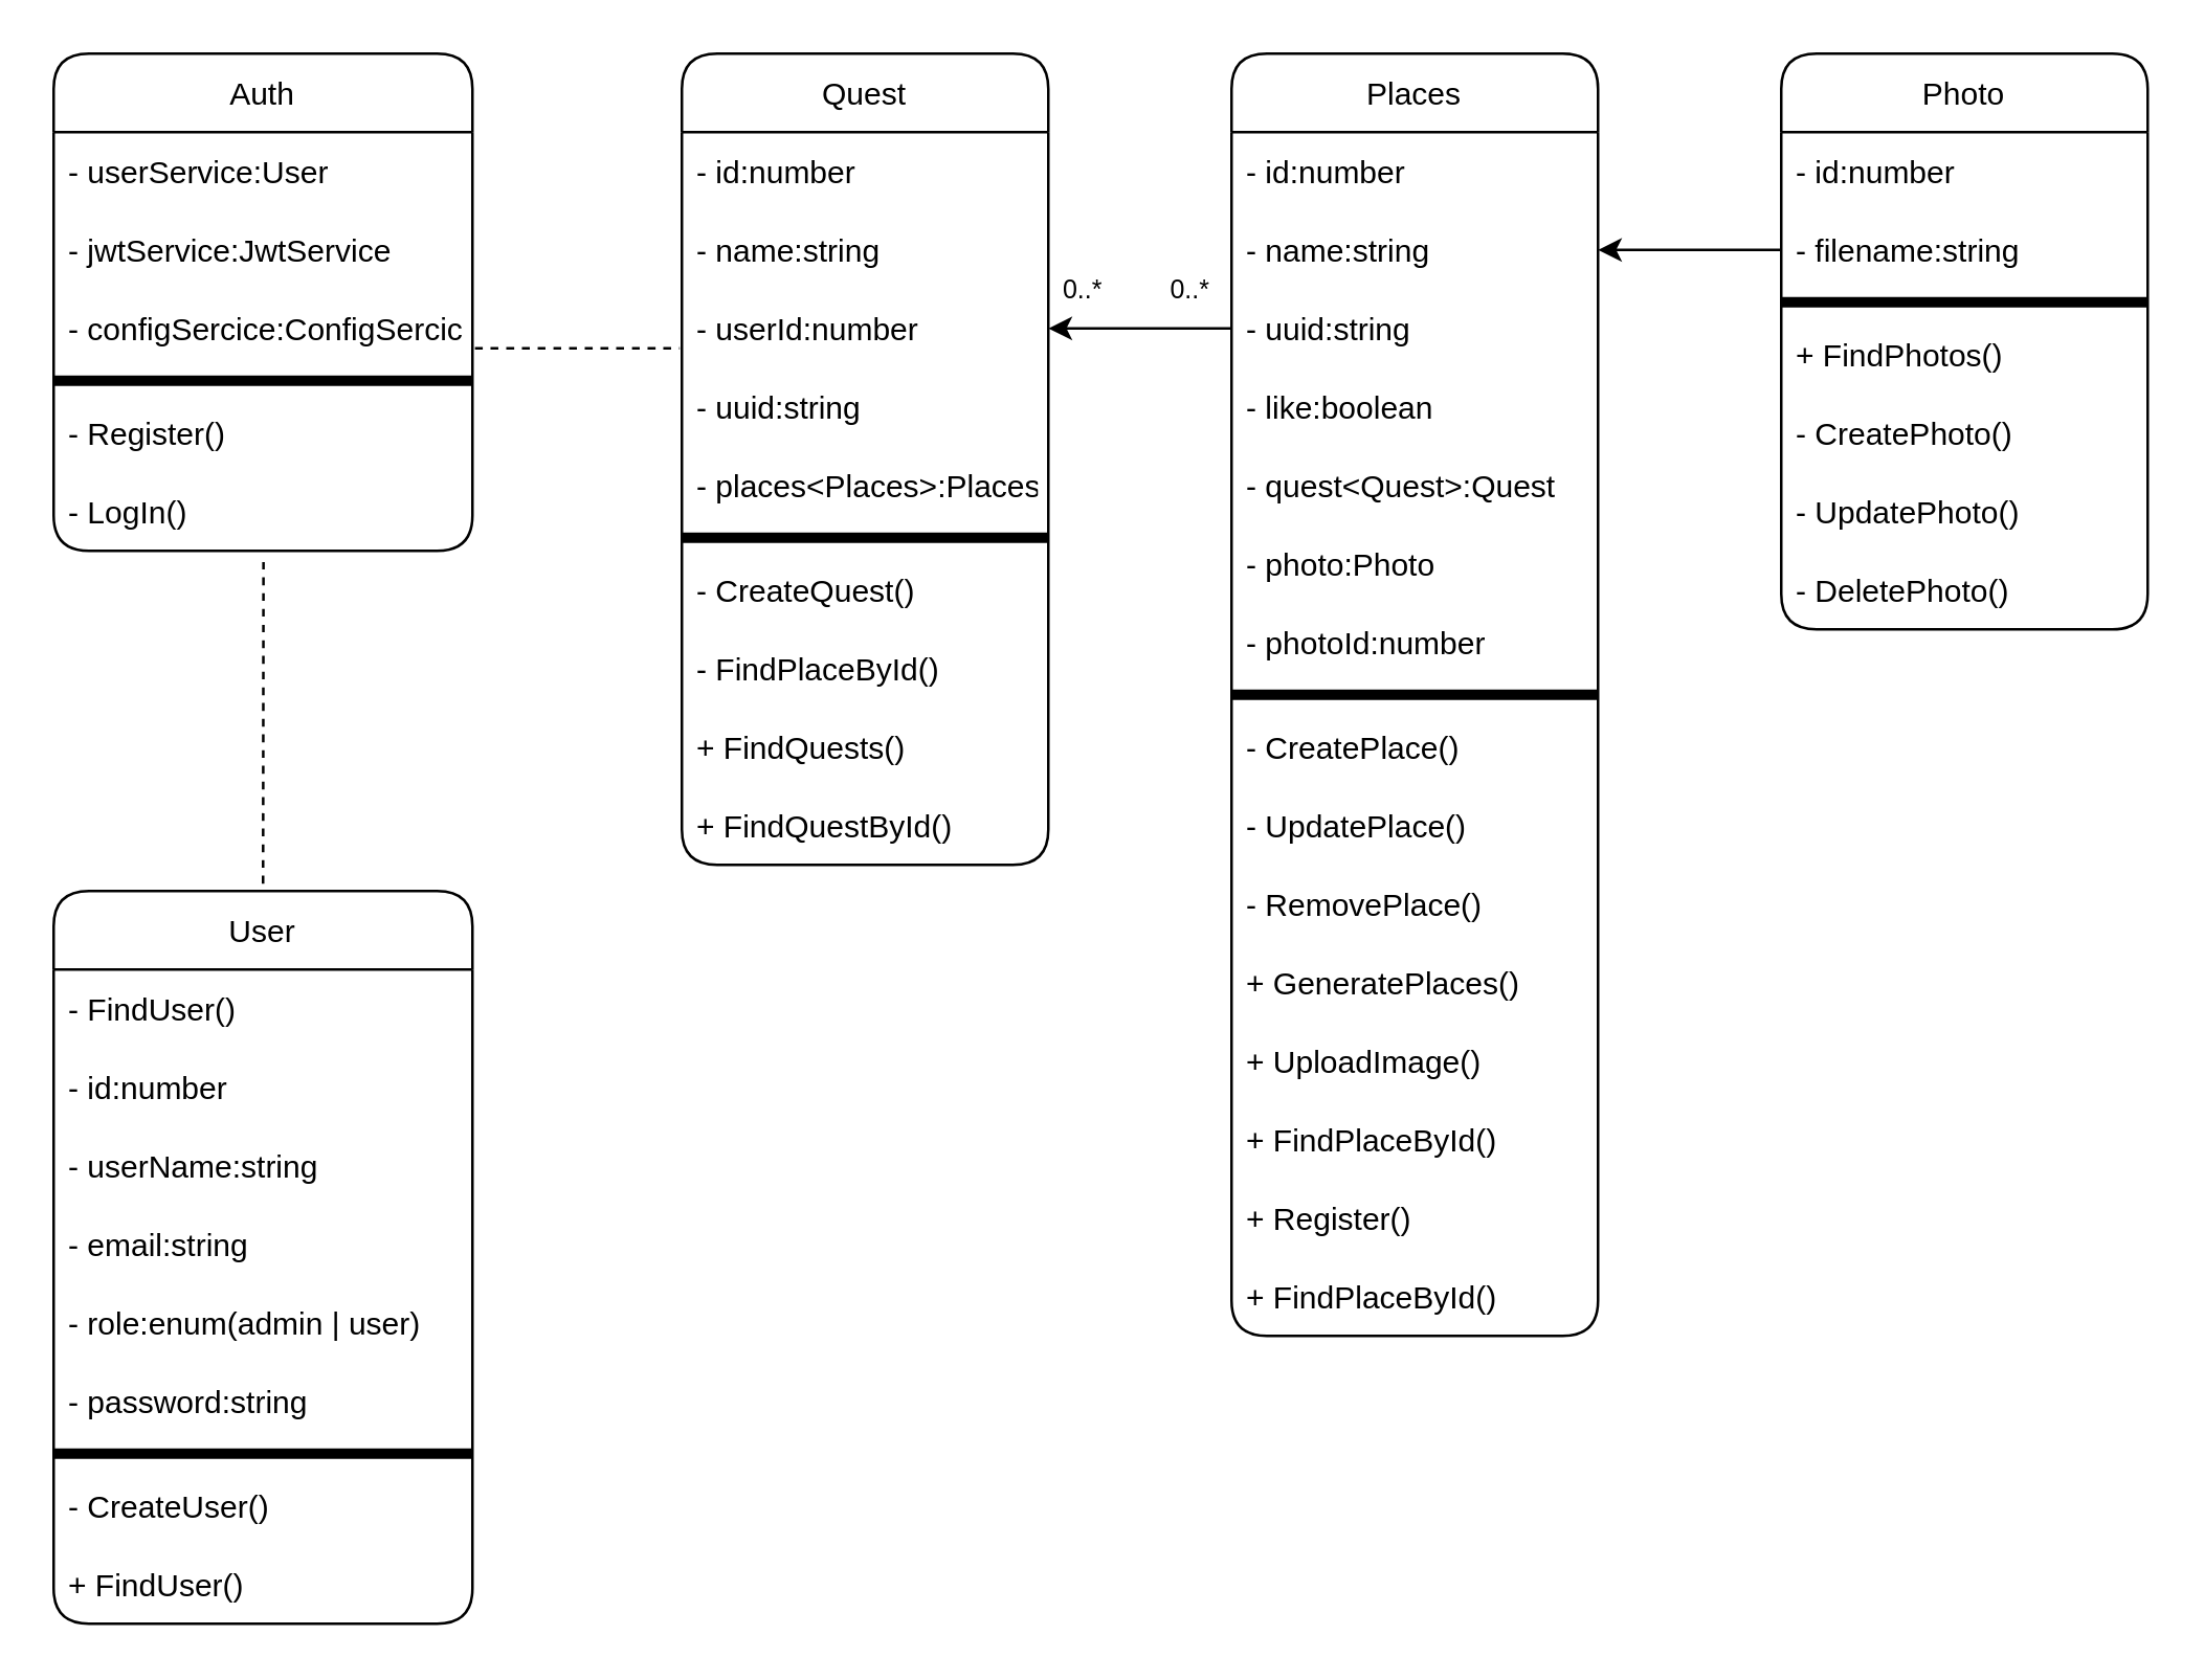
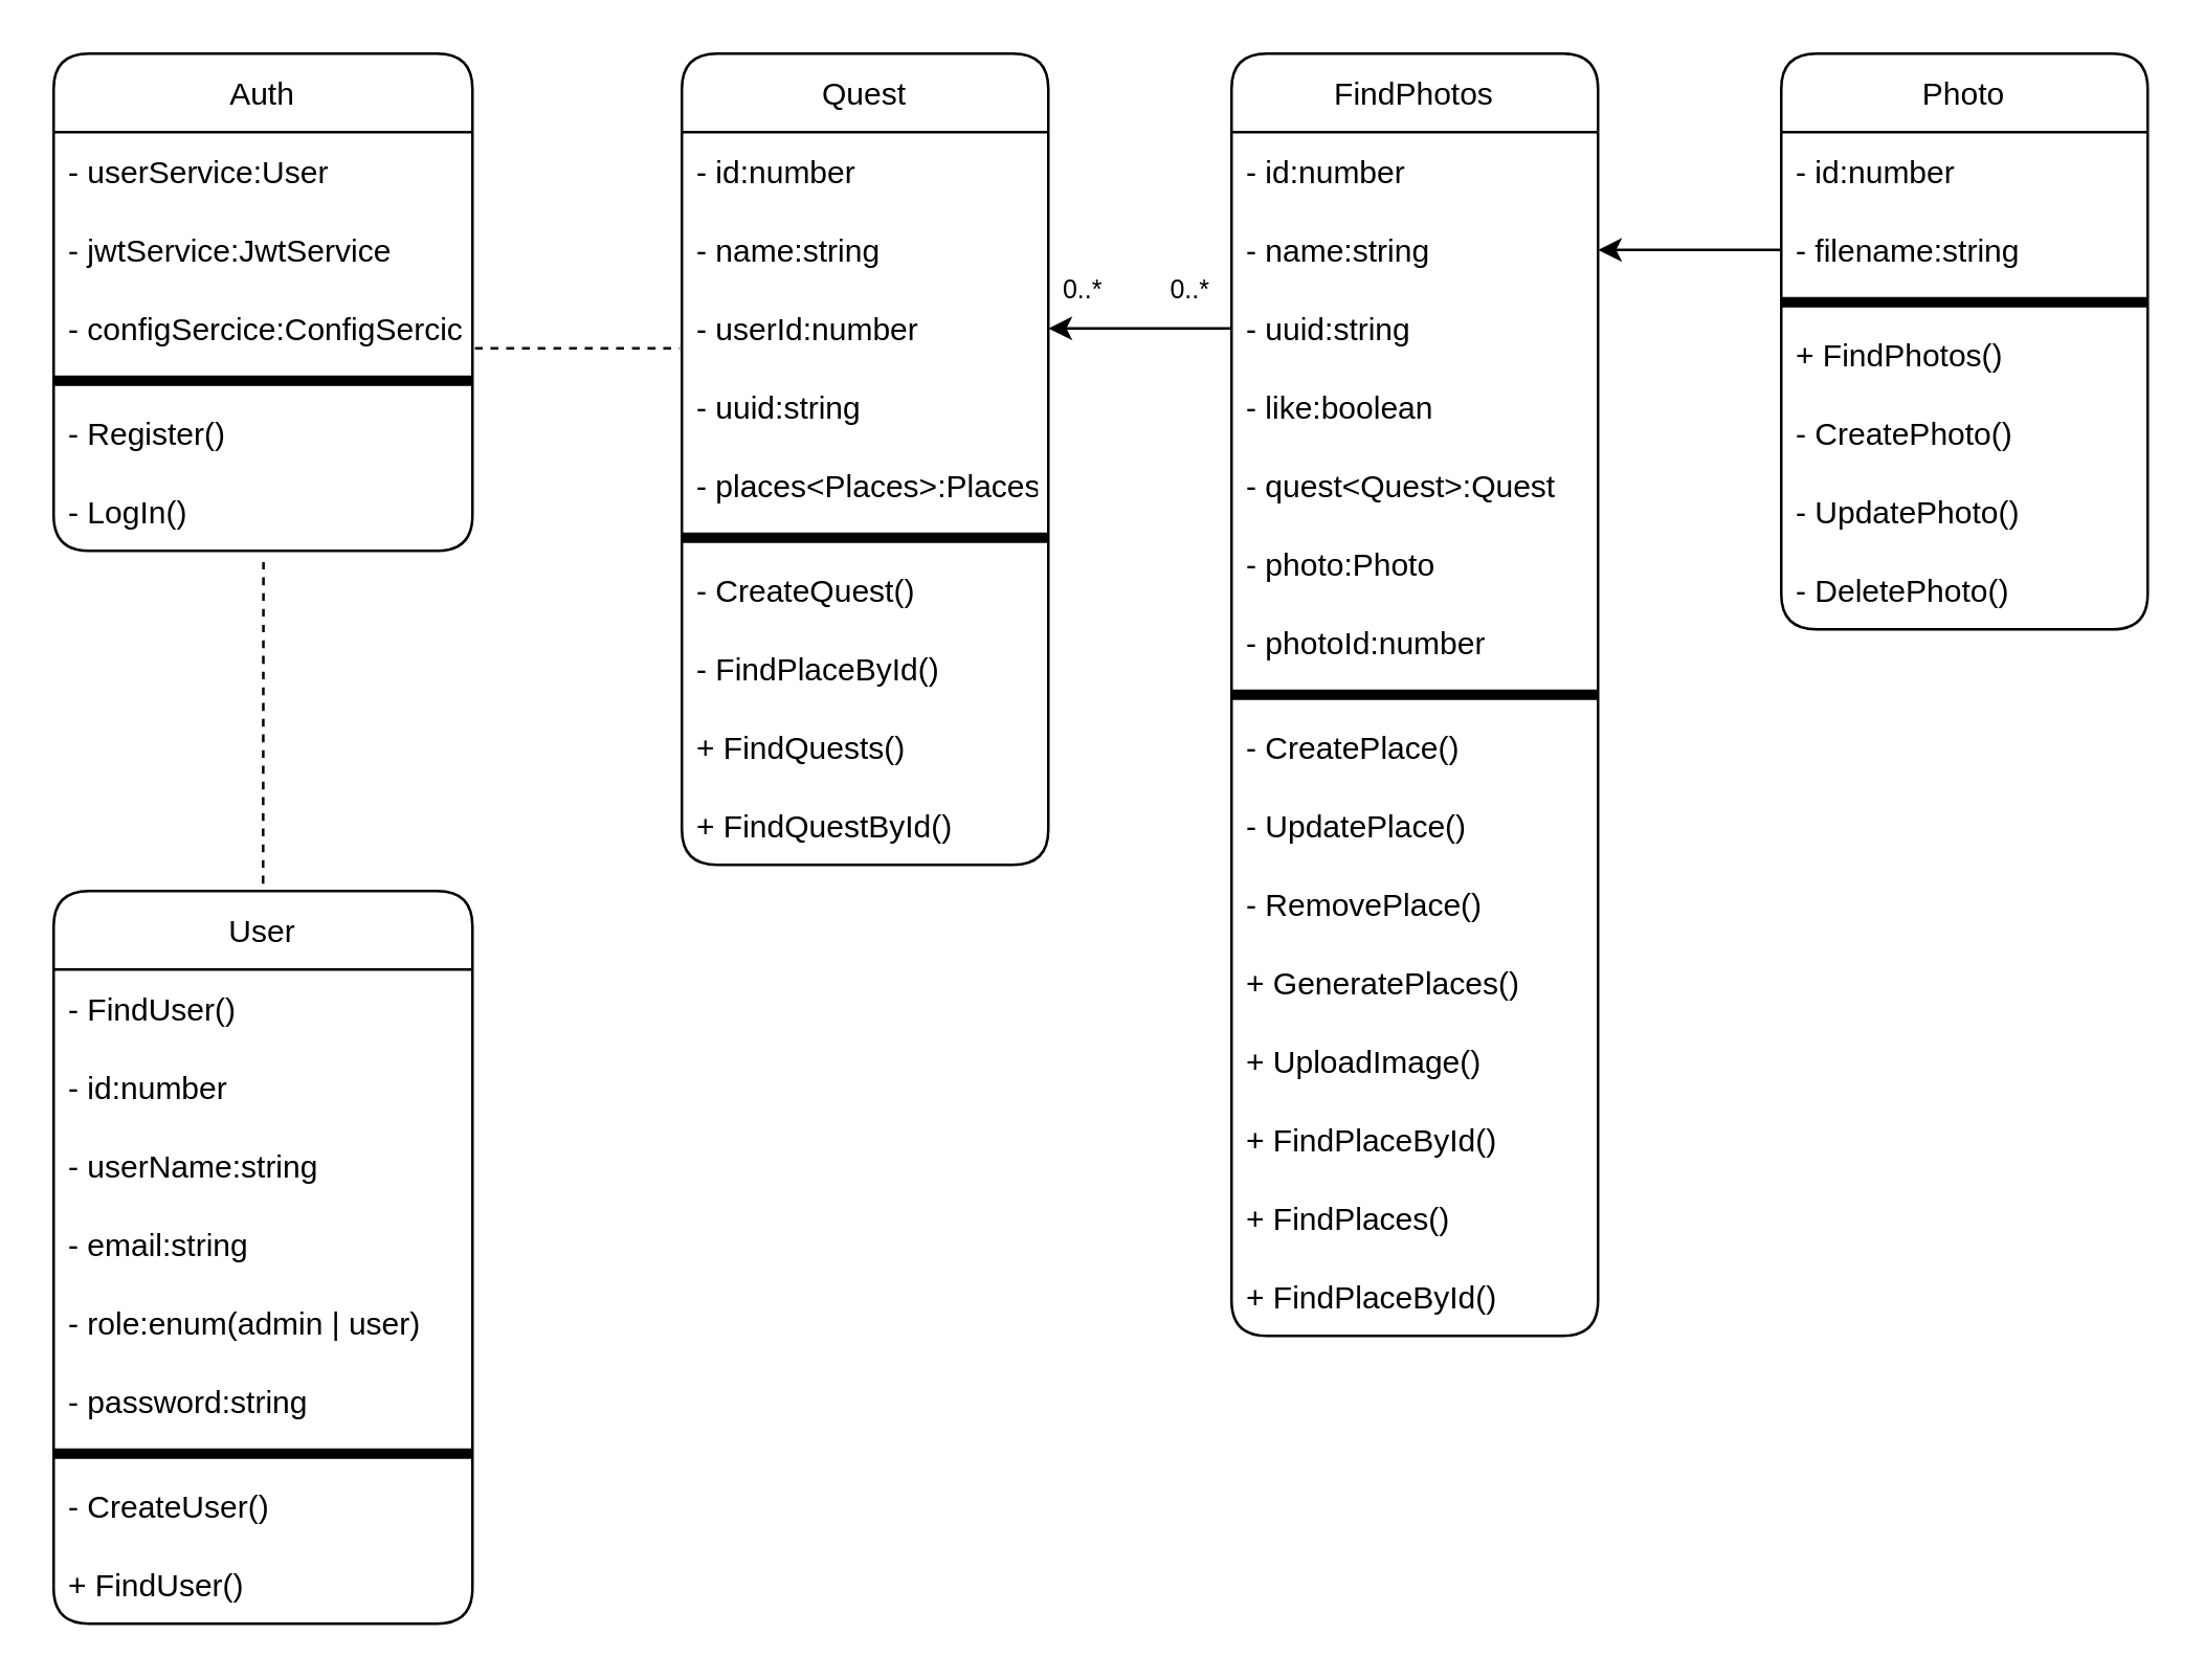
- <mxCell id="42" value="Places" style="swimlane;fontStyle=0;childLayout=stackLayout;horizontal=1;startSize=30;horizontalStack=0;resizeParent=1;resizeParentMax=0;resizeLast=0;collapsible=1;marginBottom=0;rounded=1;" vertex="1" parent="1"><mxGeometry x="470" width="140" height="490" as="geometry" y="20"><mxRectangle x="440" y="250" width="50" height="30" as="alternateBounds" /></mxGeometry></mxCell>
+ <mxCell id="42" value="FindPhotos" style="swimlane;fontStyle=0;childLayout=stackLayout;horizontal=1;startSize=30;horizontalStack=0;resizeParent=1;resizeParentMax=0;resizeLast=0;collapsible=1;marginBottom=0;rounded=1;" vertex="1" parent="1"><mxGeometry x="470" width="140" height="490" as="geometry" y="20"><mxRectangle x="440" y="250" width="50" height="30" as="alternateBounds" /></mxGeometry></mxCell>
- <mxCell id="57" value="+ Register()" style="text;strokeColor=none;fillColor=none;align=left;verticalAlign=middle;spacingLeft=4;spacingRight=4;overflow=hidden;points=[[0,0.5],[1,0.5]];portConstraint=eastwest;rotatable=0;rounded=1;" vertex="1" parent="42"><mxGeometry y="430" width="140" height="30" as="geometry" /></mxCell>
+ <mxCell id="57" value="+ FindPlaces()" style="text;strokeColor=none;fillColor=none;align=left;verticalAlign=middle;spacingLeft=4;spacingRight=4;overflow=hidden;points=[[0,0.5],[1,0.5]];portConstraint=eastwest;rotatable=0;rounded=1;" vertex="1" parent="42"><mxGeometry y="430" width="140" height="30" as="geometry" /></mxCell>
